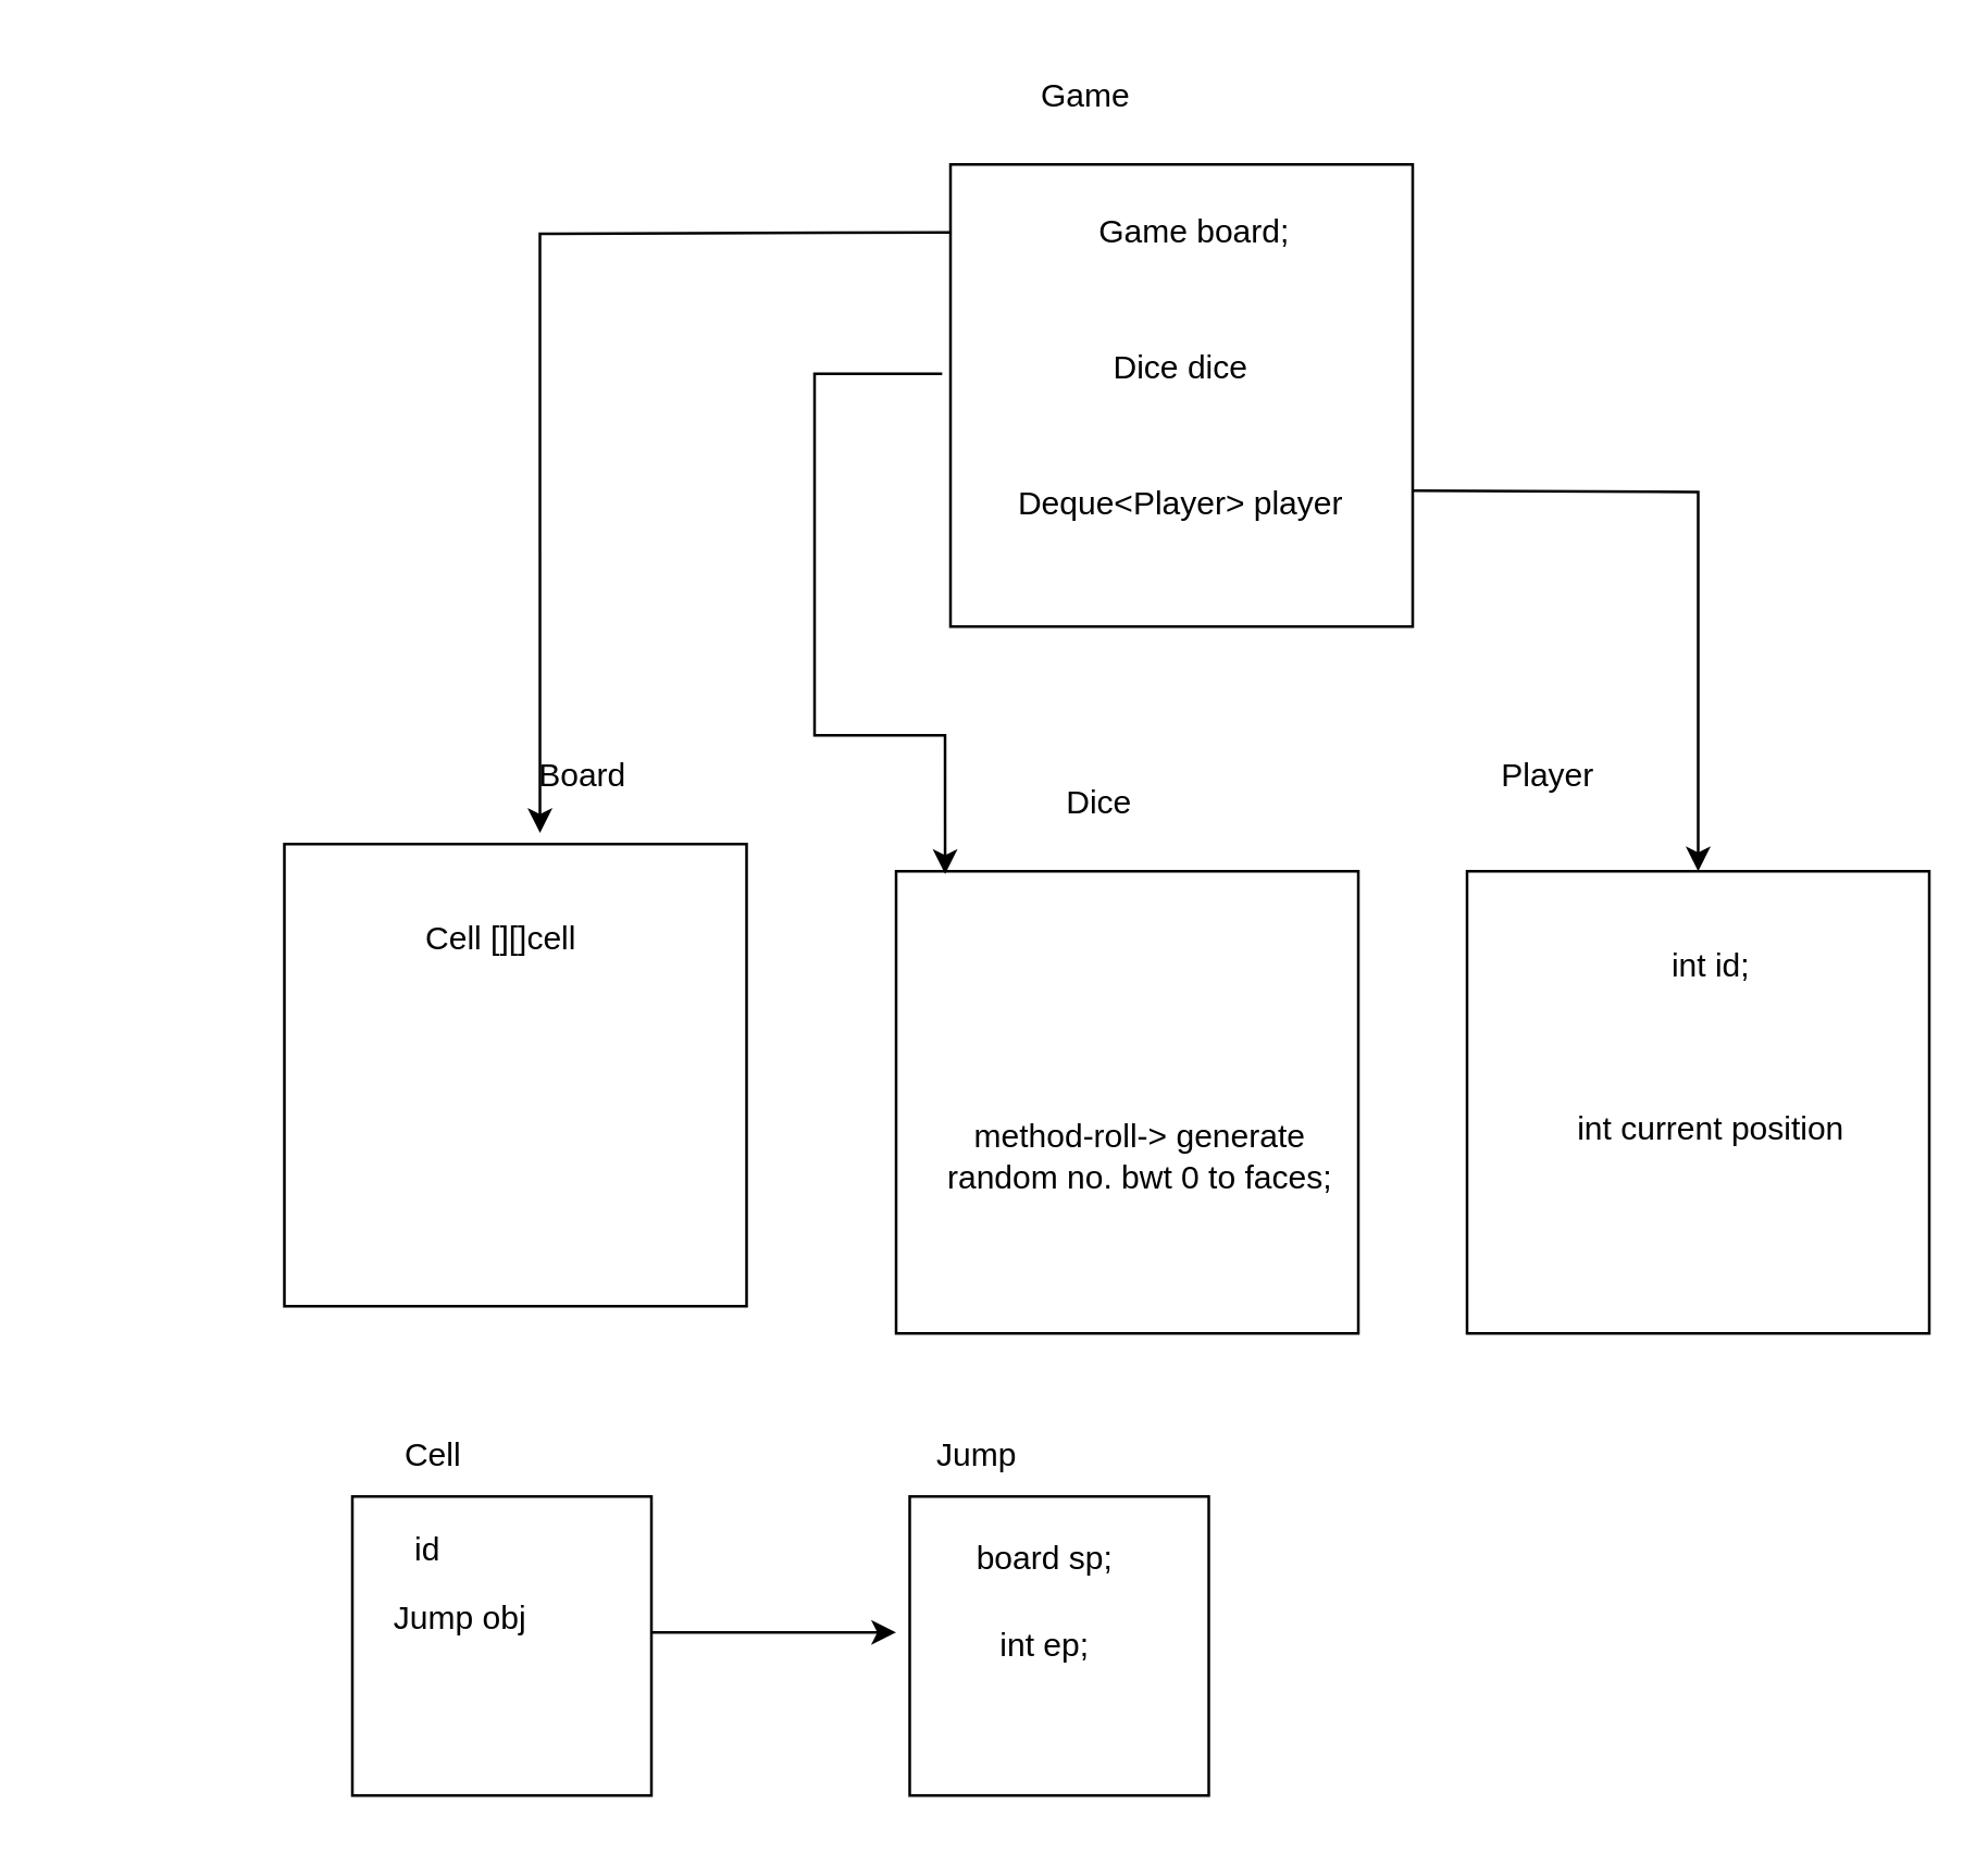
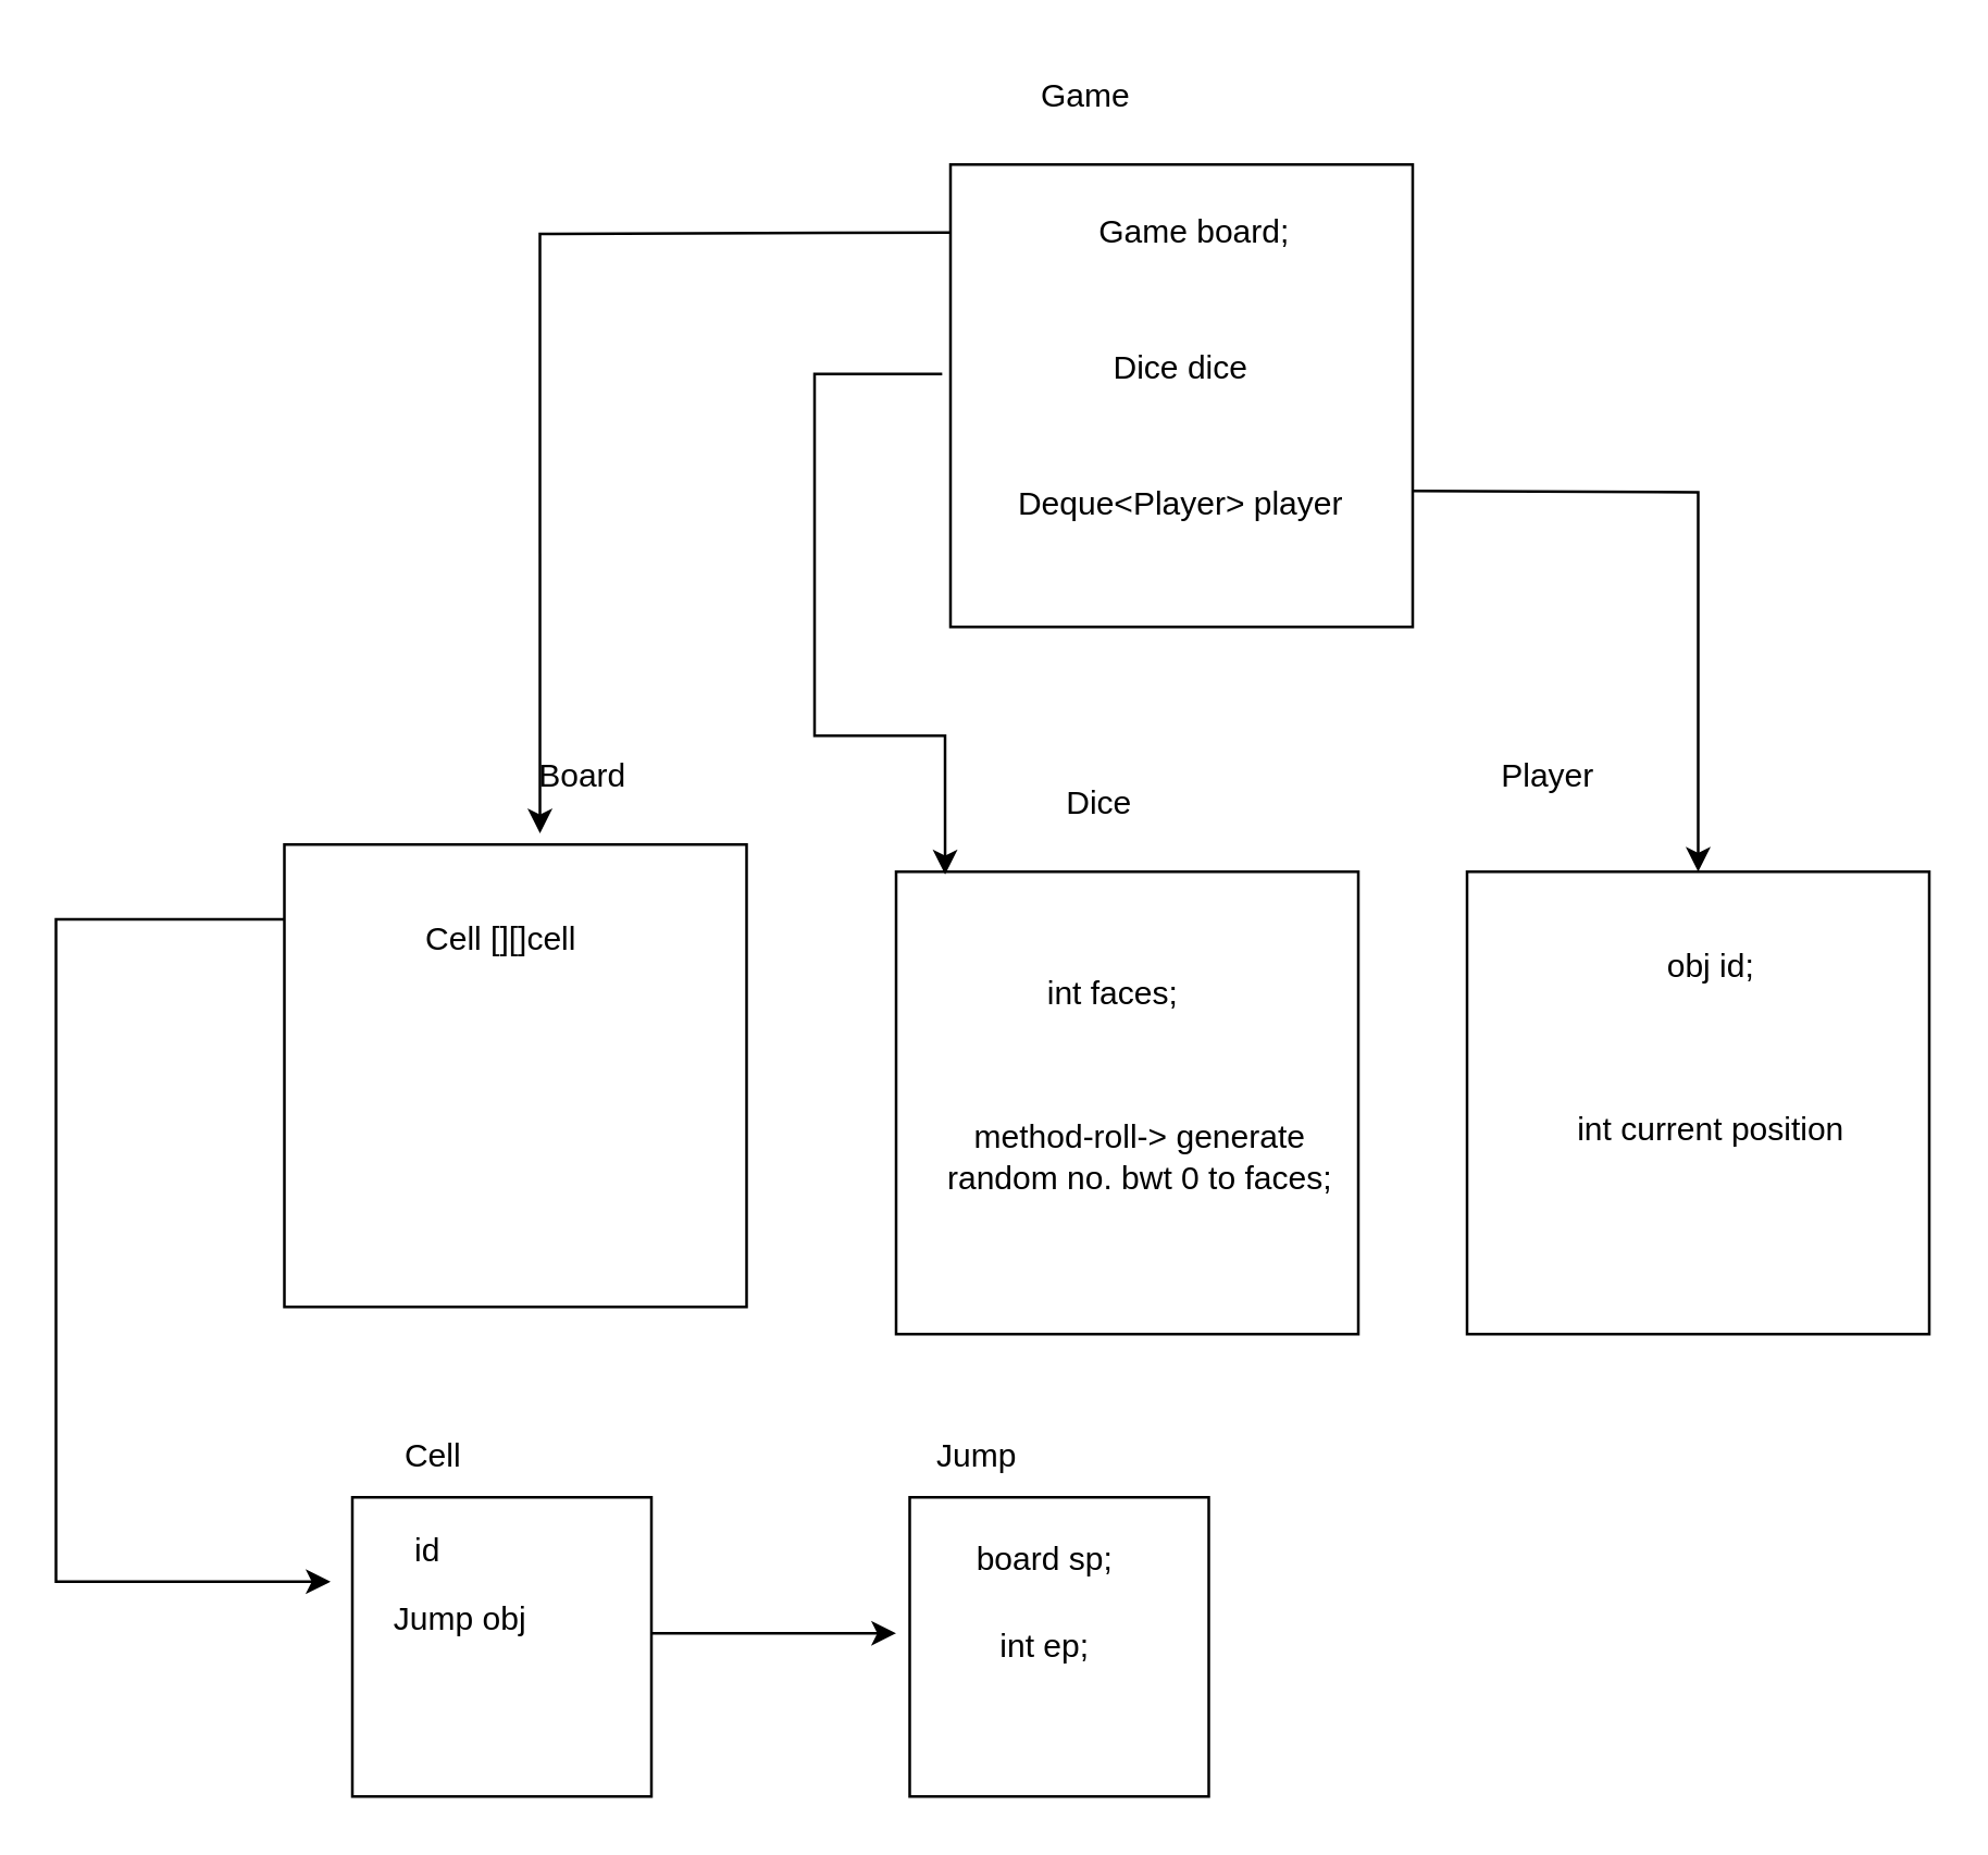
- <mxCell id="13" value="int id;" style="text;html=1;strokeColor=none;fillColor=none;align=center;verticalAlign=middle;whiteSpace=wrap;rounded=0;" vertex="1" parent="1"><mxGeometry x="549" y="340" width="160" height="30" as="geometry" /></mxCell>
+ <mxCell id="13" value="obj id;" style="text;html=1;strokeColor=none;fillColor=none;align=center;verticalAlign=middle;whiteSpace=wrap;rounded=0;" vertex="1" parent="1"><mxGeometry x="549" y="340" width="160" height="30" as="geometry" /></mxCell>
+ <mxCell id="15" value="int faces;" style="text;html=1;strokeColor=none;fillColor=none;align=center;verticalAlign=middle;whiteSpace=wrap;rounded=0;" vertex="1" parent="1"><mxGeometry x="329" y="350" width="160" height="30" as="geometry" /></mxCell>
+ <mxCell id="16" style="edgeStyle=orthogonalEdgeStyle;rounded=0;orthogonalLoop=1;jettySize=auto;html=1;exitX=0;exitY=0.25;exitDx=0;exitDy=0;entryX=-0.1;entryY=0.867;entryDx=0;entryDy=0;entryPerimeter=0;" edge="1" parent="1" source="17" target="24"><mxGeometry relative="1" as="geometry"><mxPoint x="19" y="620" as="targetPoint" /><Array as="points"><mxPoint x="20" y="338" /><mxPoint x="20" y="581" /></Array></mxGeometry></mxCell>
